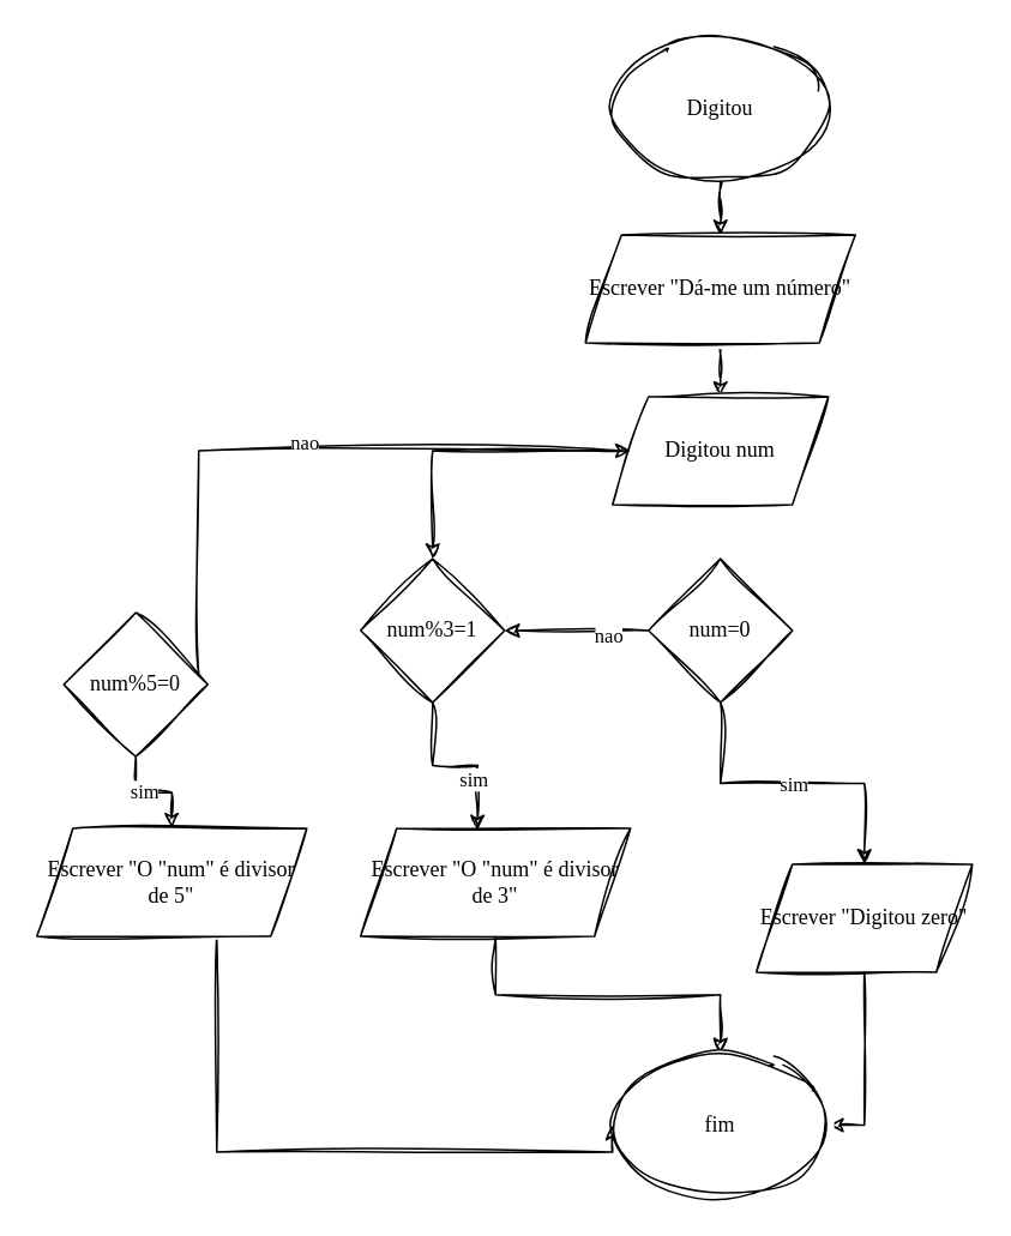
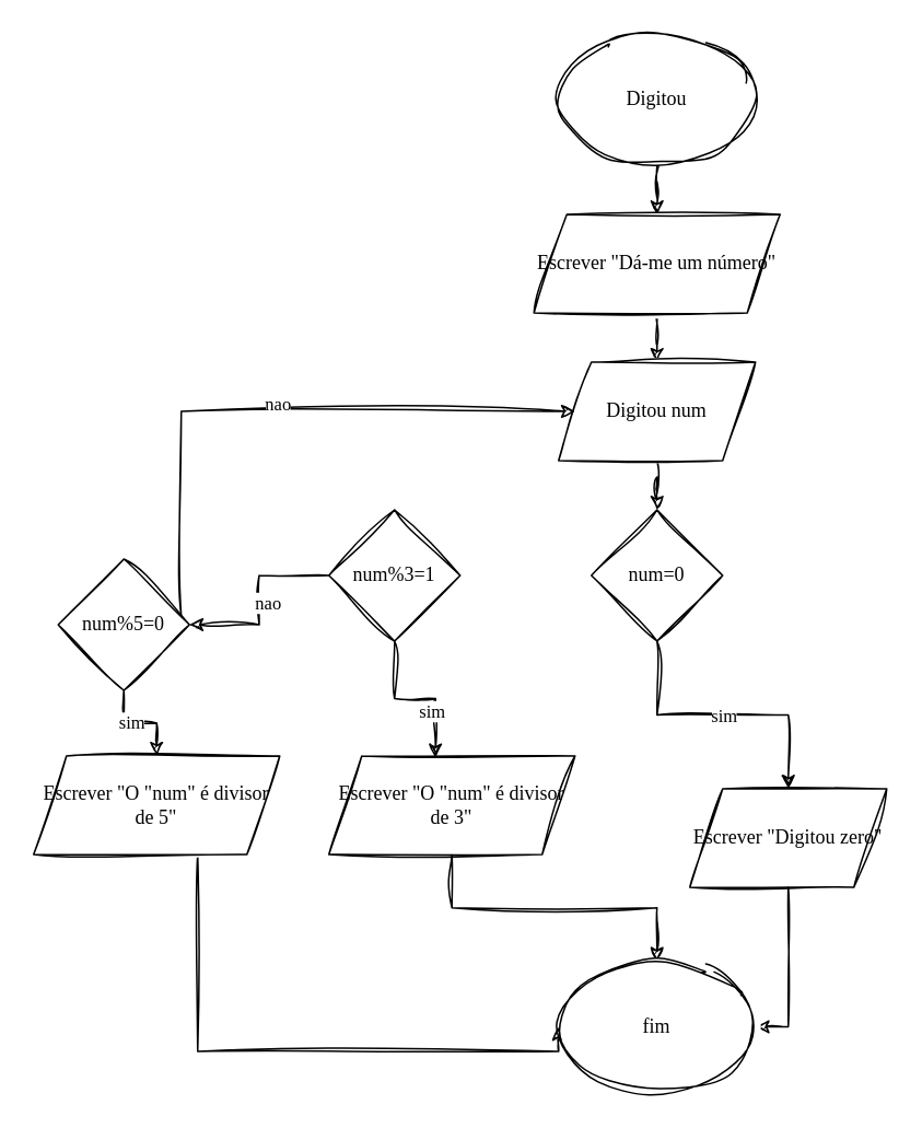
- <mxCell id="6" value="" style="edgeStyle=orthogonalEdgeStyle;rounded=0;sketch=1;hachureGap=4;jiggle=2;curveFitting=1;orthogonalLoop=1;jettySize=auto;html=1;fontFamily=Architects Daughter;fontSource=https%3A%2F%2Ffonts.googleapis.com%2Fcss%3Ffamily%3DArchitects%2BDaughter;" edge="1" parent="1" source="7" target="15"><mxGeometry relative="1" as="geometry" /></mxCell>
+ <mxCell id="6" value="" style="edgeStyle=orthogonalEdgeStyle;rounded=0;sketch=1;hachureGap=4;jiggle=2;curveFitting=1;orthogonalLoop=1;jettySize=auto;html=1;fontFamily=Architects Daughter;fontSource=https%3A%2F%2Ffonts.googleapis.com%2Fcss%3Ffamily%3DArchitects%2BDaughter;" edge="1" parent="1" source="7" target="12"><mxGeometry relative="1" as="geometry" /></mxCell>
- <mxCell id="8" value="" style="edgeStyle=orthogonalEdgeStyle;rounded=0;sketch=1;hachureGap=4;jiggle=2;curveFitting=1;orthogonalLoop=1;jettySize=auto;html=1;fontFamily=Architects Daughter;fontSource=https%3A%2F%2Ffonts.googleapis.com%2Fcss%3Ffamily%3DArchitects%2BDaughter;" edge="1" parent="1" source="12" target="15"><mxGeometry relative="1" as="geometry" /></mxCell>
- <mxCell id="9" value="nao" style="edgeLabel;html=1;align=center;verticalAlign=middle;resizable=0;points=[];sketch=1;hachureGap=4;jiggle=2;curveFitting=1;fontFamily=Architects Daughter;fontSource=https%3A%2F%2Ffonts.googleapis.com%2Fcss%3Ffamily%3DArchitects%2BDaughter;" vertex="1" connectable="0" parent="8"><mxGeometry x="-0.436" y="2" relative="1" as="geometry"><mxPoint as="offset" /></mxGeometry></mxCell>
+ <mxCell id="13" value="" style="edgeStyle=orthogonalEdgeStyle;rounded=0;sketch=1;hachureGap=4;jiggle=2;curveFitting=1;orthogonalLoop=1;jettySize=auto;html=1;fontFamily=Architects Daughter;fontSource=https%3A%2F%2Ffonts.googleapis.com%2Fcss%3Ffamily%3DArchitects%2BDaughter;" edge="1" parent="1" source="15" target="20"><mxGeometry relative="1" as="geometry" /></mxCell>
+ <mxCell id="14" value="nao" style="edgeLabel;html=1;align=center;verticalAlign=middle;resizable=0;points=[];sketch=1;hachureGap=4;jiggle=2;curveFitting=1;fontFamily=Architects Daughter;fontSource=https%3A%2F%2Ffonts.googleapis.com%2Fcss%3Ffamily%3DArchitects%2BDaughter;" vertex="1" connectable="0" parent="13"><mxGeometry x="0.022" y="5" relative="1" as="geometry"><mxPoint as="offset" /></mxGeometry></mxCell>
